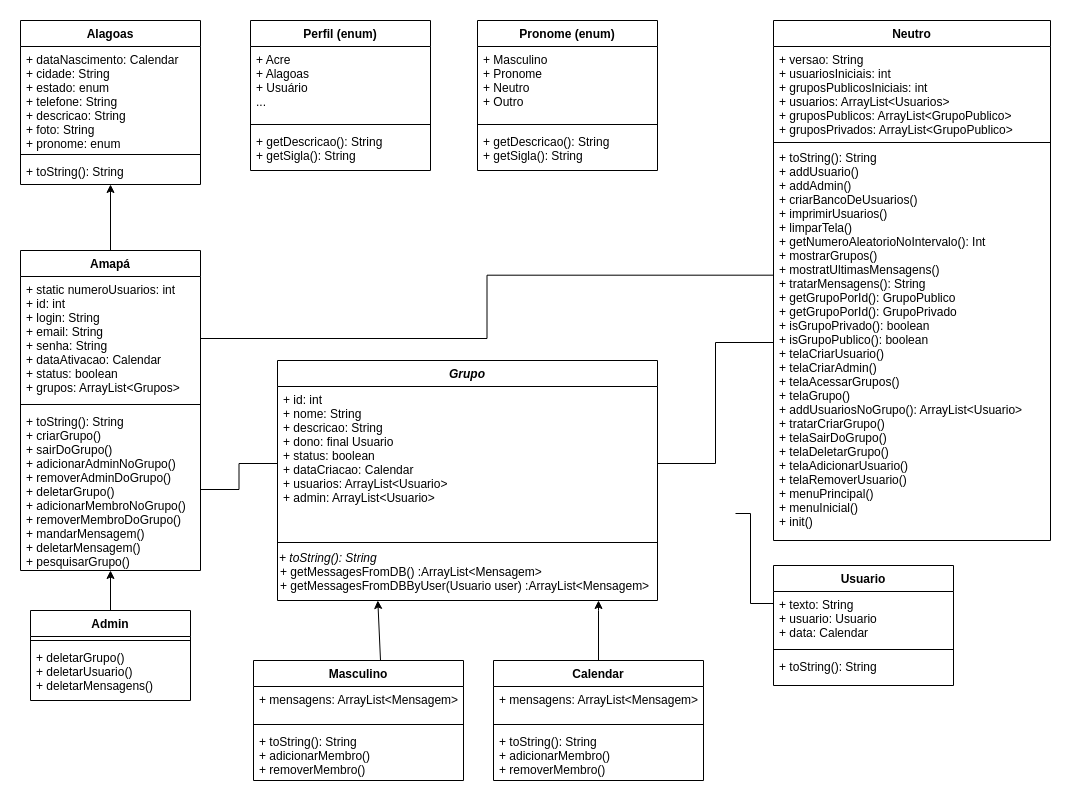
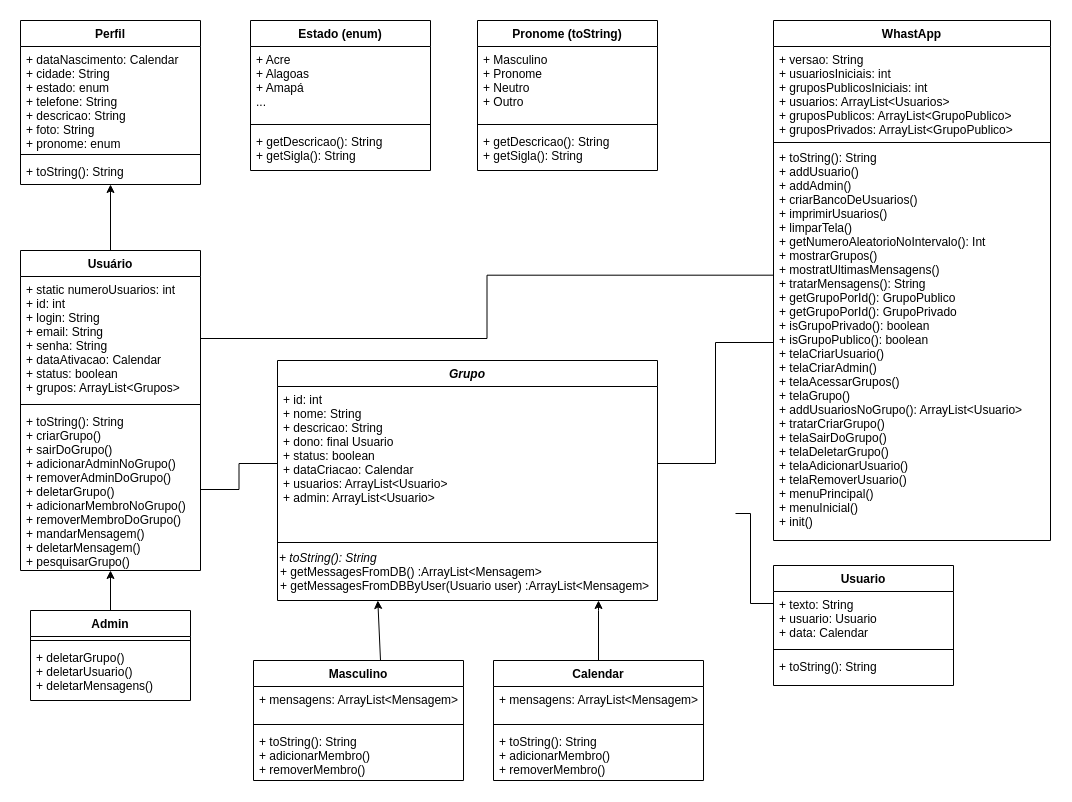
- <mxCell id="2" value="Alagoas" style="swimlane;fontStyle=1;align=center;verticalAlign=top;childLayout=stackLayout;horizontal=1;startSize=26;horizontalStack=0;resizeParent=1;resizeParentMax=0;resizeLast=0;collapsible=1;marginBottom=0;" parent="1" vertex="1"><mxGeometry x="20" y="20" width="180" height="164" as="geometry" /></mxCell>
+ <mxCell id="2" value="Perfil" style="swimlane;fontStyle=1;align=center;verticalAlign=top;childLayout=stackLayout;horizontal=1;startSize=26;horizontalStack=0;resizeParent=1;resizeParentMax=0;resizeLast=0;collapsible=1;marginBottom=0;" parent="1" vertex="1"><mxGeometry x="20" y="20" width="180" height="164" as="geometry" /></mxCell>
- <mxCell id="33" value="Perfil (enum)" style="swimlane;fontStyle=1;align=center;verticalAlign=top;childLayout=stackLayout;horizontal=1;startSize=26;horizontalStack=0;resizeParent=1;resizeParentMax=0;resizeLast=0;collapsible=1;marginBottom=0;" parent="1" vertex="1"><mxGeometry x="250" y="20" width="180" height="150" as="geometry" /></mxCell>
+ <mxCell id="33" value="Estado (enum)" style="swimlane;fontStyle=1;align=center;verticalAlign=top;childLayout=stackLayout;horizontal=1;startSize=26;horizontalStack=0;resizeParent=1;resizeParentMax=0;resizeLast=0;collapsible=1;marginBottom=0;" parent="1" vertex="1"><mxGeometry x="250" y="20" width="180" height="150" as="geometry" /></mxCell>
- <mxCell id="37" value="Pronome (enum)" style="swimlane;fontStyle=1;align=center;verticalAlign=top;childLayout=stackLayout;horizontal=1;startSize=26;horizontalStack=0;resizeParent=1;resizeParentMax=0;resizeLast=0;collapsible=1;marginBottom=0;" parent="1" vertex="1"><mxGeometry x="477" y="20" width="180" height="150" as="geometry" /></mxCell>
+ <mxCell id="37" value="Pronome (toString)" style="swimlane;fontStyle=1;align=center;verticalAlign=top;childLayout=stackLayout;horizontal=1;startSize=26;horizontalStack=0;resizeParent=1;resizeParentMax=0;resizeLast=0;collapsible=1;marginBottom=0;" parent="1" vertex="1"><mxGeometry x="477" y="20" width="180" height="150" as="geometry" /></mxCell>
- <mxCell id="41" value="Neutro" style="swimlane;fontStyle=1;align=center;verticalAlign=top;childLayout=stackLayout;horizontal=1;startSize=26;horizontalStack=0;resizeParent=1;resizeParentMax=0;resizeLast=0;collapsible=1;marginBottom=0;" parent="1" vertex="1"><mxGeometry x="773" y="20" width="277" height="520" as="geometry" /></mxCell>
+ <mxCell id="41" value="WhastApp" style="swimlane;fontStyle=1;align=center;verticalAlign=top;childLayout=stackLayout;horizontal=1;startSize=26;horizontalStack=0;resizeParent=1;resizeParentMax=0;resizeLast=0;collapsible=1;marginBottom=0;" parent="1" vertex="1"><mxGeometry x="773" y="20" width="277" height="520" as="geometry" /></mxCell>
- <mxCell id="34" value="+ Acre&#10;+ Alagoas&#10;+ Usuário&#10;..." style="text;strokeColor=none;fillColor=none;align=left;verticalAlign=top;spacingLeft=4;spacingRight=4;overflow=hidden;rotatable=0;points=[[0,0.5],[1,0.5]];portConstraint=eastwest;" parent="33" vertex="1"><mxGeometry y="26" width="180" height="74" as="geometry" /></mxCell>
+ <mxCell id="34" value="+ Acre&#10;+ Alagoas&#10;+ Amapá&#10;..." style="text;strokeColor=none;fillColor=none;align=left;verticalAlign=top;spacingLeft=4;spacingRight=4;overflow=hidden;rotatable=0;points=[[0,0.5],[1,0.5]];portConstraint=eastwest;" parent="33" vertex="1"><mxGeometry y="26" width="180" height="74" as="geometry" /></mxCell>
- <mxCell id="7" value="Amapá" style="swimlane;fontStyle=1;align=center;verticalAlign=top;childLayout=stackLayout;horizontal=1;startSize=26;horizontalStack=0;resizeParent=1;resizeParentMax=0;resizeLast=0;collapsible=1;marginBottom=0;" parent="1" vertex="1"><mxGeometry x="20" y="250" width="180" height="320" as="geometry"><mxRectangle x="80" y="280" width="100" height="26" as="alternateBounds" /></mxGeometry></mxCell>
+ <mxCell id="7" value="Usuário" style="swimlane;fontStyle=1;align=center;verticalAlign=top;childLayout=stackLayout;horizontal=1;startSize=26;horizontalStack=0;resizeParent=1;resizeParentMax=0;resizeLast=0;collapsible=1;marginBottom=0;" parent="1" vertex="1"><mxGeometry x="20" y="250" width="180" height="320" as="geometry"><mxRectangle x="80" y="280" width="100" height="26" as="alternateBounds" /></mxGeometry></mxCell>
